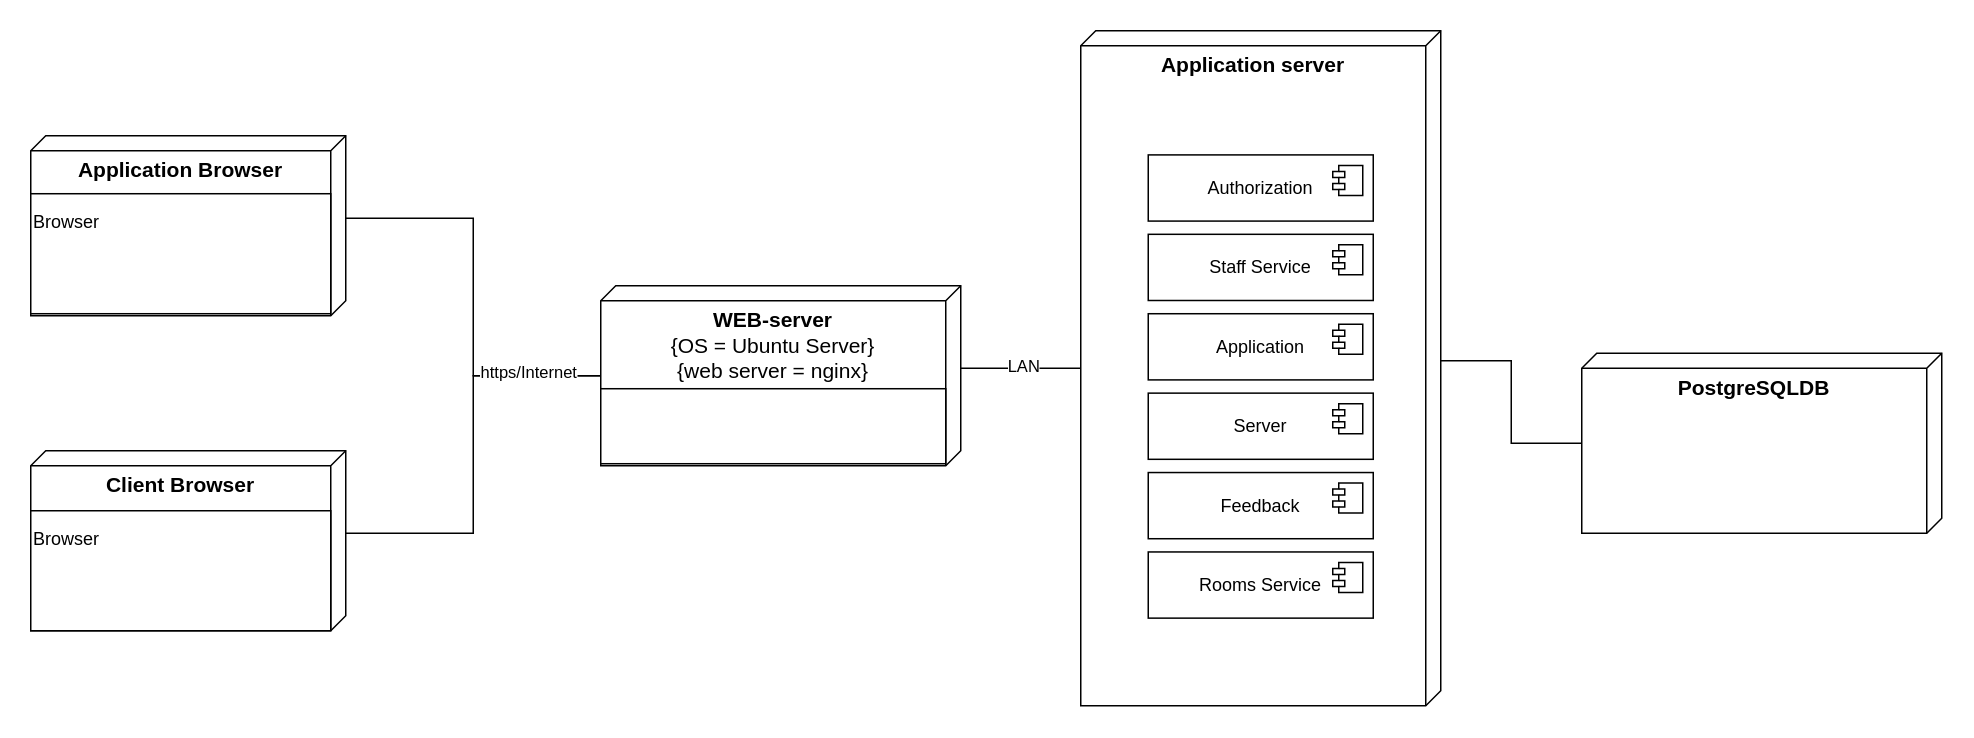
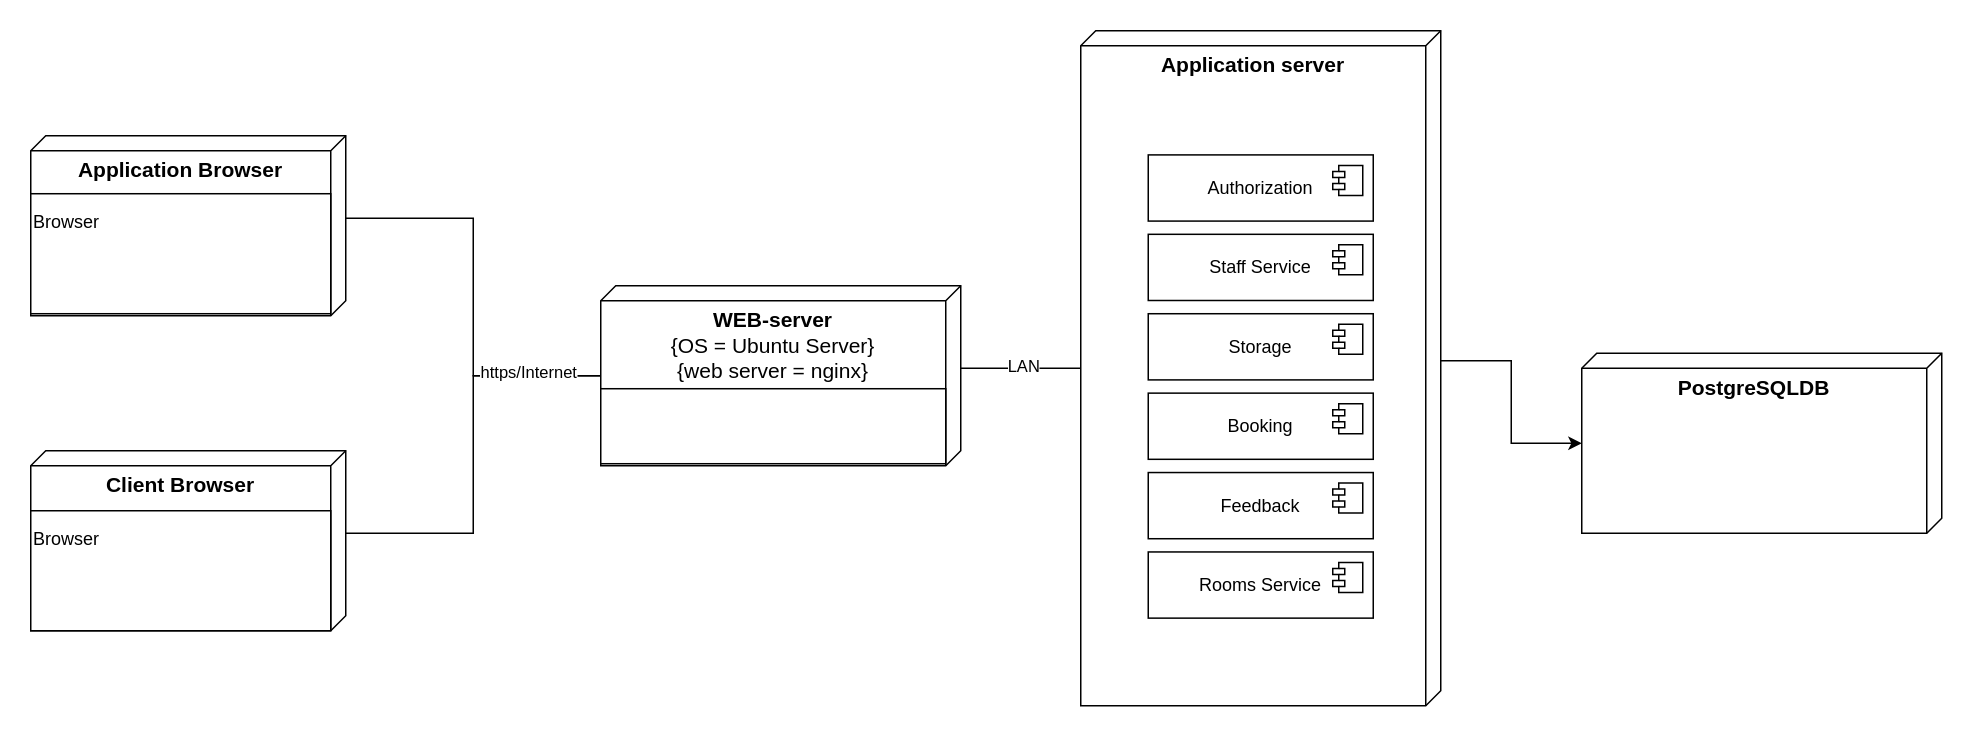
- <mxCell id="19" value="Application" style="html=1;dropTarget=0;whiteSpace=wrap;" vertex="1" parent="14"><mxGeometry x="45" y="188.647" width="150" height="44.118" as="geometry" /></mxCell>
+ <mxCell id="19" value="Storage" style="html=1;dropTarget=0;whiteSpace=wrap;" vertex="1" parent="14"><mxGeometry x="45" y="188.647" width="150" height="44.118" as="geometry" /></mxCell>
- <mxCell id="21" value="Server" style="html=1;dropTarget=0;whiteSpace=wrap;" vertex="1" parent="14"><mxGeometry x="45" y="241.588" width="150" height="44.118" as="geometry" /></mxCell>
+ <mxCell id="21" value="Booking" style="html=1;dropTarget=0;whiteSpace=wrap;" vertex="1" parent="14"><mxGeometry x="45" y="241.588" width="150" height="44.118" as="geometry" /></mxCell>
- <mxCell id="13" style="edgeStyle=orthogonalEdgeStyle;rounded=0;orthogonalLoop=1;jettySize=auto;html=1;exitX=0;exitY=0;exitDx=220;exitDy=0;exitPerimeter=0;endArrow=none;endFill=1;" edge="1" parent="1" source="14" target="27"><mxGeometry relative="1" as="geometry" /></mxCell>
+ <mxCell id="13" style="edgeStyle=orthogonalEdgeStyle;rounded=0;orthogonalLoop=1;jettySize=auto;html=1;exitX=0;exitY=0;exitDx=220;exitDy=0;exitPerimeter=0;endArrow=classic;endFill=1;" edge="1" parent="1" source="14" target="27"><mxGeometry relative="1" as="geometry" /></mxCell>
